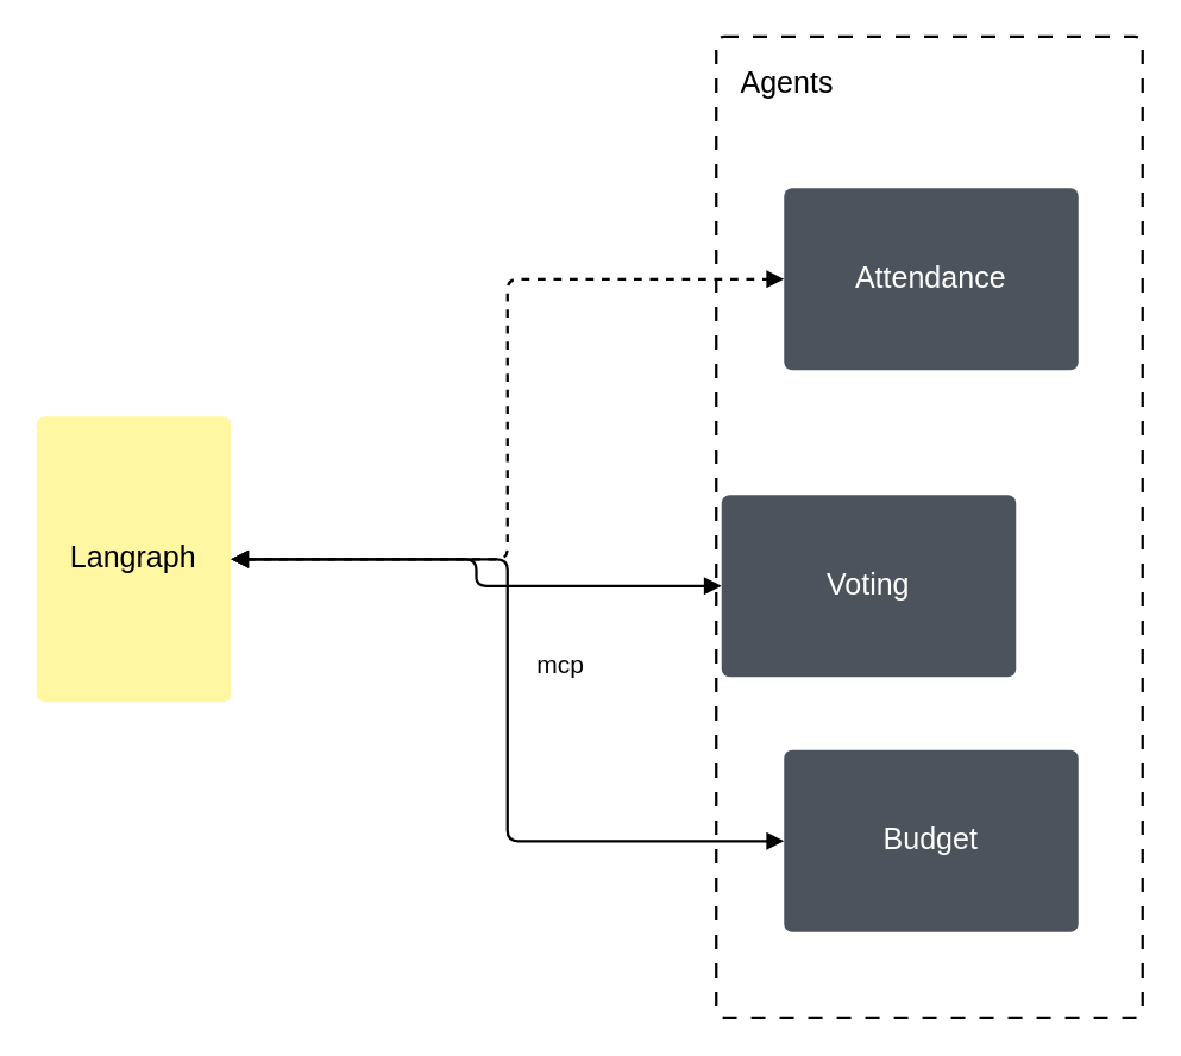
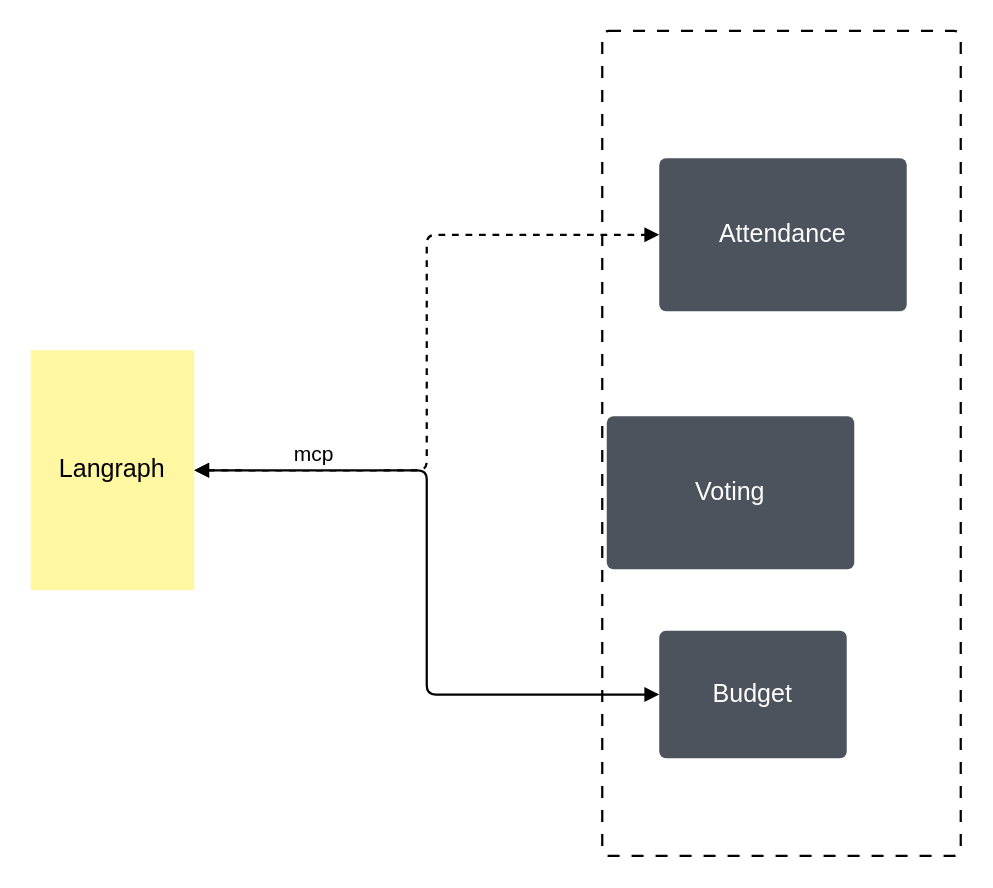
- <mxCell id="4" value="Agents" style="html=1;overflow=block;blockSpacing=1;whiteSpace=wrap;fontSize=16.7;fontStyle=0;align=left;spacing=0;verticalAlign=middle;strokeOpacity=100;rounded=1;absoluteArcSize=1;arcSize=9;fillColor=none;strokeWidth=NaN;lucidId=v2Lc4-h5E1sQ;strokeColor=none;" parent="1" vertex="1"><mxGeometry x="415" y="20" width="132" height="53" as="geometry" /></mxCell>
- <mxCell id="2" value="Langraph" style="html=1;overflow=block;blockSpacing=1;whiteSpace=wrap;fontSize=16.7;fontStyle=0;align=center;spacing=9;verticalAlign=middle;strokeOpacity=0;fillOpacity=100;rounded=1;absoluteArcSize=1;arcSize=9;fillColor=#fff7a1;strokeWidth=1.5;lucidId=Uv5cd.NyrXPX;" parent="1" vertex="1"><mxGeometry x="20" y="233" width="109" height="160" as="geometry" /></mxCell>
+ <mxCell id="2" value="Langraph" style="html=1;overflow=block;blockSpacing=1;whiteSpace=wrap;fontSize=16.7;fontStyle=0;align=center;spacing=9;verticalAlign=middle;strokeOpacity=0;fillOpacity=100;absoluteArcSize=1;arcSize=9;fillColor=#fff7a1;strokeWidth=1.5;lucidId=Uv5cd.NyrXPX;rounded=0;" parent="1" vertex="1"><mxGeometry x="20" y="233" width="109" height="160" as="geometry" /></mxCell>
- <mxCell id="9" value="" style="html=1;jettySize=18;whiteSpace=wrap;fontSize=13;strokeColor=default;strokeWidth=1.5;rounded=1;arcSize=12;edgeStyle=orthogonalEdgeStyle;startArrow=block;startFill=1;endArrow=block;endFill=1;exitX=1;exitY=0.5;exitPerimeter=0;entryX=0;entryY=0.5;entryPerimeter=0;lucidId=TWLcaWQ_HGru;fontStyle=0" parent="1" source="2" target="5" edge="1"><mxGeometry width="100" height="100" relative="1" as="geometry"><Array as="points" /></mxGeometry></mxCell>
- <mxCell id="10" value="mcp" style="html=1;overflow=block;blockSpacing=1;whiteSpace=wrap;fontSize=14;align=center;spacing=0;strokeOpacity=100;fillOpacity=100;rounded=1;absoluteArcSize=1;arcSize=9;fillColor=#ffffff;strokeWidth=1.5;strokeColor=none;lucidId=d17c8kyNsL7X;fontStyle=0" parent="1" vertex="1"><mxGeometry x="265" y="360" width="98" height="23" as="geometry" /></mxCell>
+ <mxCell id="10" value="mcp" style="html=1;overflow=block;blockSpacing=1;whiteSpace=wrap;fontSize=14;align=center;spacing=0;strokeOpacity=100;fillOpacity=100;rounded=1;absoluteArcSize=1;arcSize=9;fillColor=#ffffff;strokeWidth=1.5;strokeColor=none;lucidId=d17c8kyNsL7X;fontStyle=0" parent="1" vertex="1"><mxGeometry x="160" y="290" width="98" height="23" as="geometry" /></mxCell>
- <mxCell id="6" value="Budget" style="html=1;overflow=block;blockSpacing=1;whiteSpace=wrap;fontSize=16.7;fontColor=#ffffff;fontStyle=0;align=center;spacing=9;strokeOpacity=0;fillOpacity=100;rounded=1;absoluteArcSize=1;arcSize=9;fillColor=#4c535d;strokeWidth=1.5;lucidId=kXLc-Uf29qqT;" parent="1" vertex="1"><mxGeometry x="439" y="420" width="165" height="102" as="geometry" /></mxCell>
+ <mxCell id="6" value="Budget" style="html=1;overflow=block;blockSpacing=1;whiteSpace=wrap;fontSize=16.7;fontColor=#ffffff;fontStyle=0;align=center;spacing=9;strokeOpacity=0;fillOpacity=100;rounded=1;absoluteArcSize=1;arcSize=9;fillColor=#4c535d;strokeWidth=1.5;lucidId=kXLc-Uf29qqT;" parent="1" vertex="1"><mxGeometry x="439" y="420" width="125" height="85" as="geometry" /></mxCell>
